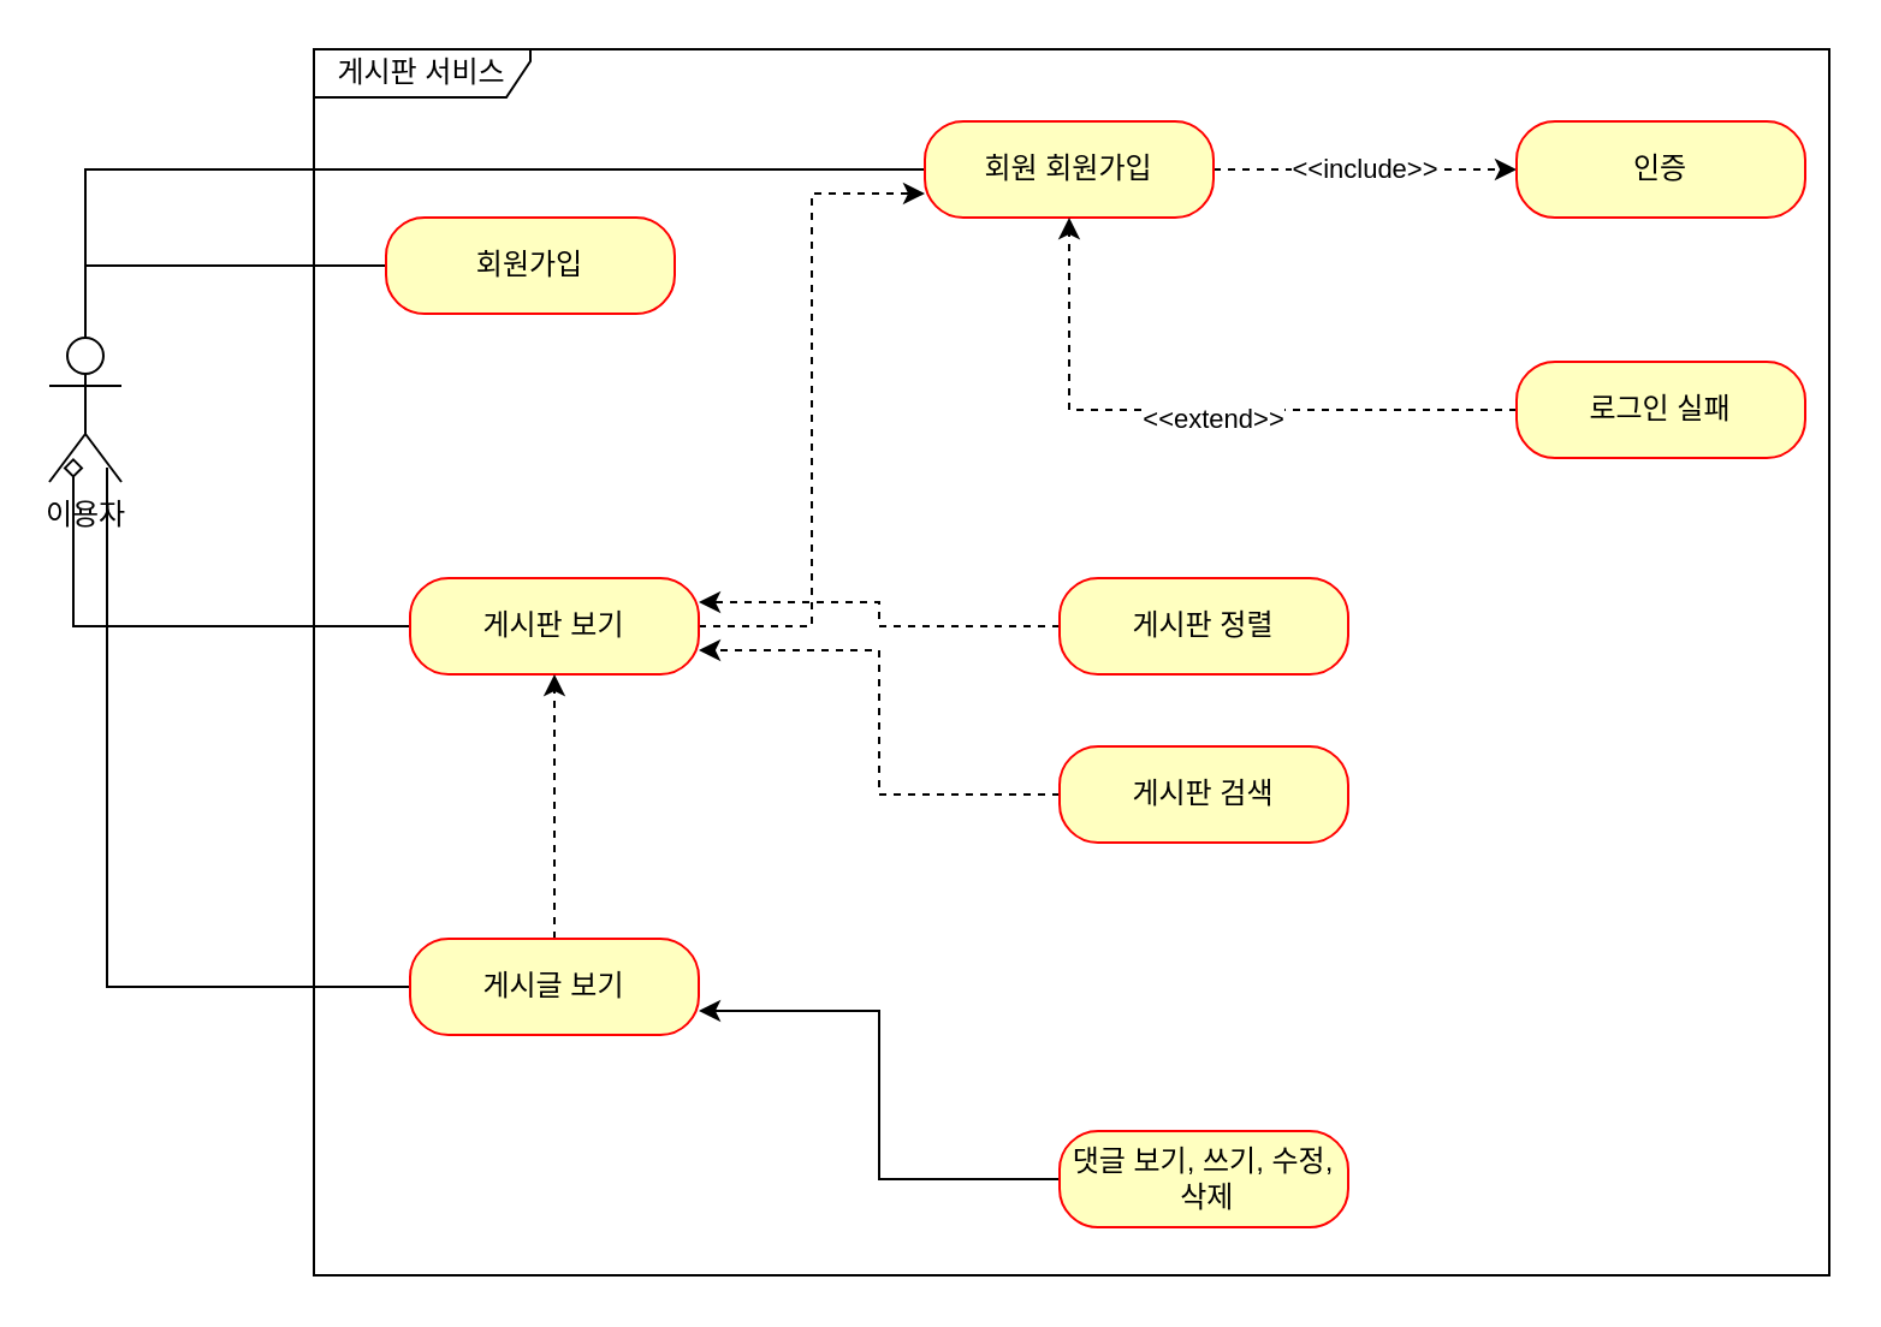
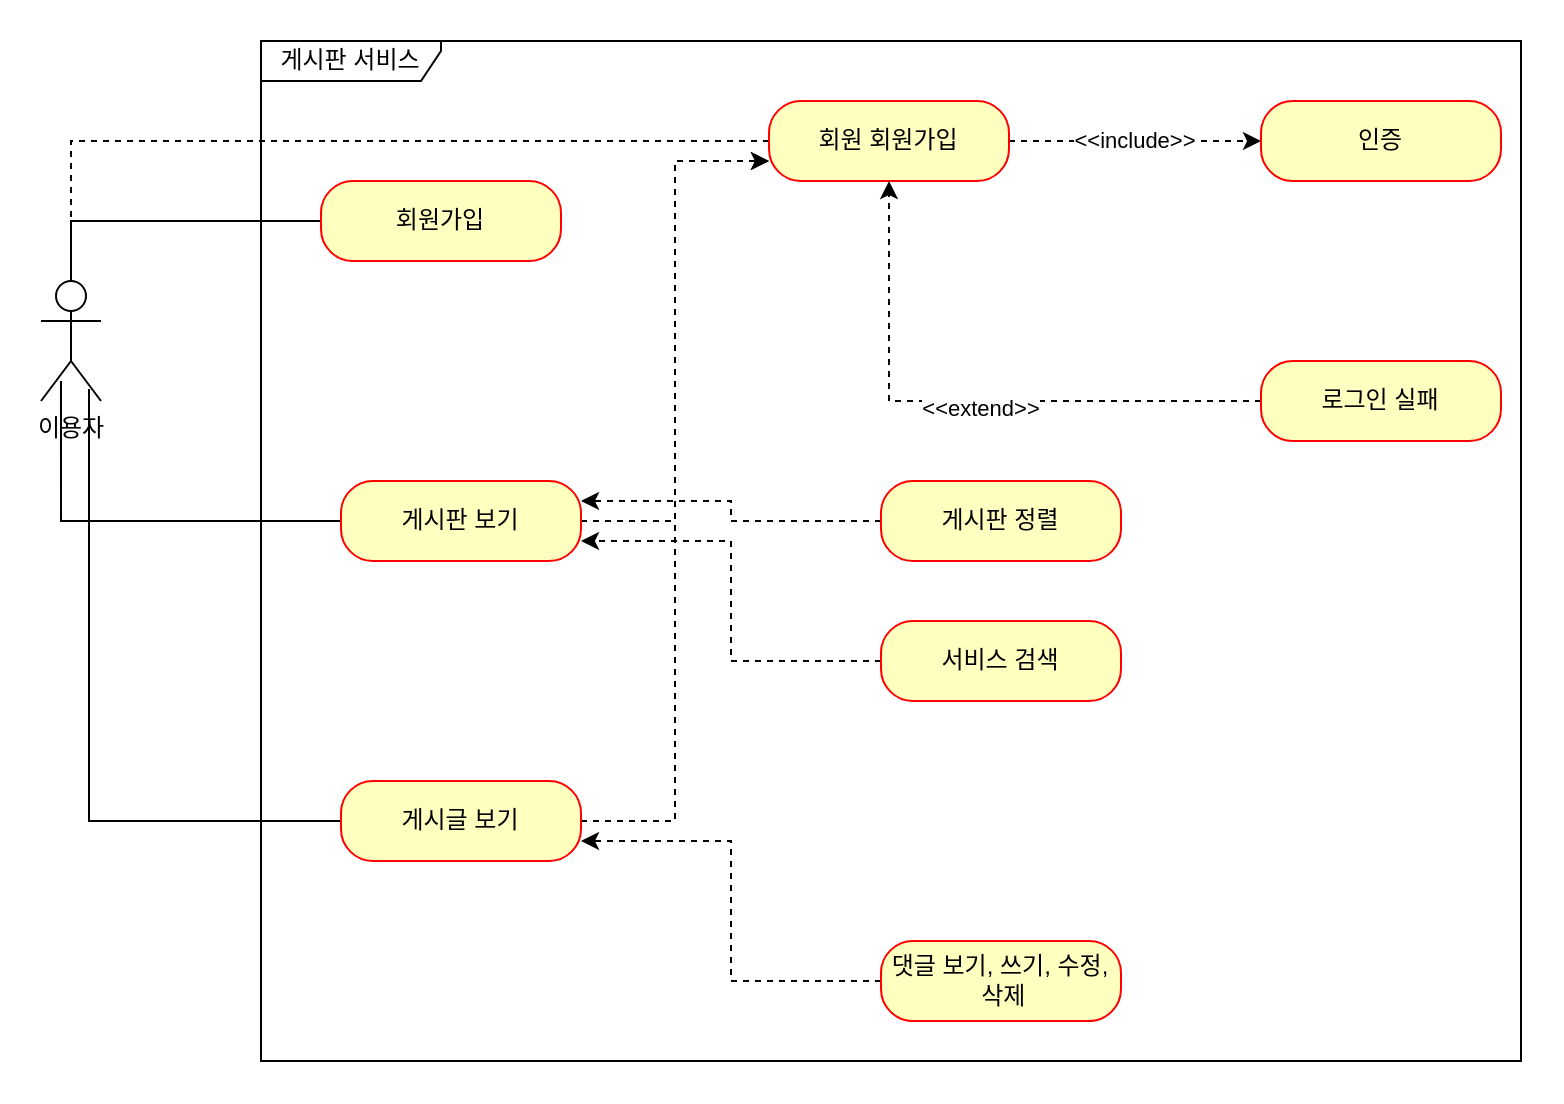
- <mxCell id="12" style="edgeStyle=orthogonalEdgeStyle;rounded=0;orthogonalLoop=1;jettySize=auto;html=1;entryX=0.5;entryY=0;entryDx=0;entryDy=0;entryPerimeter=0;endArrow=none;endFill=0;" edge="1" parent="1" source="14" target="2"><mxGeometry relative="1" as="geometry" /></mxCell>
+ <mxCell id="12" style="edgeStyle=orthogonalEdgeStyle;rounded=0;orthogonalLoop=1;jettySize=auto;html=1;entryX=0.5;entryY=0;entryDx=0;entryDy=0;entryPerimeter=0;endArrow=none;endFill=0;dashed=1;" edge="1" parent="1" source="14" target="2"><mxGeometry relative="1" as="geometry" /></mxCell>
- <mxCell id="18" value="로그인 실패" style="rounded=1;whiteSpace=wrap;html=1;arcSize=40;fontColor=#000000;fillColor=#ffffc0;strokeColor=#ff0000;" vertex="1" parent="1"><mxGeometry x="630" y="150" width="120" height="40" as="geometry" /></mxCell>
+ <mxCell id="18" value="로그인 실패" style="rounded=1;whiteSpace=wrap;html=1;arcSize=40;fontColor=#000000;fillColor=#ffffc0;strokeColor=#ff0000;" vertex="1" parent="1"><mxGeometry x="630" y="180" width="120" height="40" as="geometry" /></mxCell>
- <mxCell id="6" style="edgeStyle=orthogonalEdgeStyle;rounded=0;orthogonalLoop=1;jettySize=auto;html=1;entryX=0.333;entryY=0.833;entryDx=0;entryDy=0;entryPerimeter=0;endArrow=diamond;endFill=0;" edge="1" parent="1" source="8" target="2"><mxGeometry relative="1" as="geometry" /></mxCell>
+ <mxCell id="6" style="edgeStyle=orthogonalEdgeStyle;rounded=0;orthogonalLoop=1;jettySize=auto;html=1;entryX=0.333;entryY=0.833;entryDx=0;entryDy=0;entryPerimeter=0;endArrow=none;endFill=0;" edge="1" parent="1" source="8" target="2"><mxGeometry relative="1" as="geometry" /></mxCell>
- <mxCell id="22" value="게시판 검색" style="rounded=1;whiteSpace=wrap;html=1;arcSize=40;fontColor=#000000;fillColor=#ffffc0;strokeColor=#ff0000;" vertex="1" parent="1"><mxGeometry x="440" y="310" width="120" height="40" as="geometry" /></mxCell>
+ <mxCell id="22" value="서비스 검색" style="rounded=1;whiteSpace=wrap;html=1;arcSize=40;fontColor=#000000;fillColor=#ffffc0;strokeColor=#ff0000;" vertex="1" parent="1"><mxGeometry x="440" y="310" width="120" height="40" as="geometry" /></mxCell>
- <mxCell id="10" style="edgeStyle=orthogonalEdgeStyle;rounded=0;orthogonalLoop=1;jettySize=auto;html=1;dashed=1;" edge="1" parent="1" source="11" target="8"><mxGeometry relative="1" as="geometry" /></mxCell>
+ <mxCell id="10" style="edgeStyle=orthogonalEdgeStyle;rounded=0;orthogonalLoop=1;jettySize=auto;html=1;entryX=0;entryY=0.75;entryDx=0;entryDy=0;dashed=1;" edge="1" parent="1" source="11" target="14"><mxGeometry relative="1" as="geometry" /></mxCell>
- <mxCell id="23" style="edgeStyle=orthogonalEdgeStyle;rounded=0;orthogonalLoop=1;jettySize=auto;html=1;entryX=1;entryY=0.75;entryDx=0;entryDy=0;dashed=0;" edge="1" parent="1" source="24" target="11"><mxGeometry relative="1" as="geometry" /></mxCell>
+ <mxCell id="23" style="edgeStyle=orthogonalEdgeStyle;rounded=0;orthogonalLoop=1;jettySize=auto;html=1;entryX=1;entryY=0.75;entryDx=0;entryDy=0;dashed=1;" edge="1" parent="1" source="24" target="11"><mxGeometry relative="1" as="geometry" /></mxCell>
